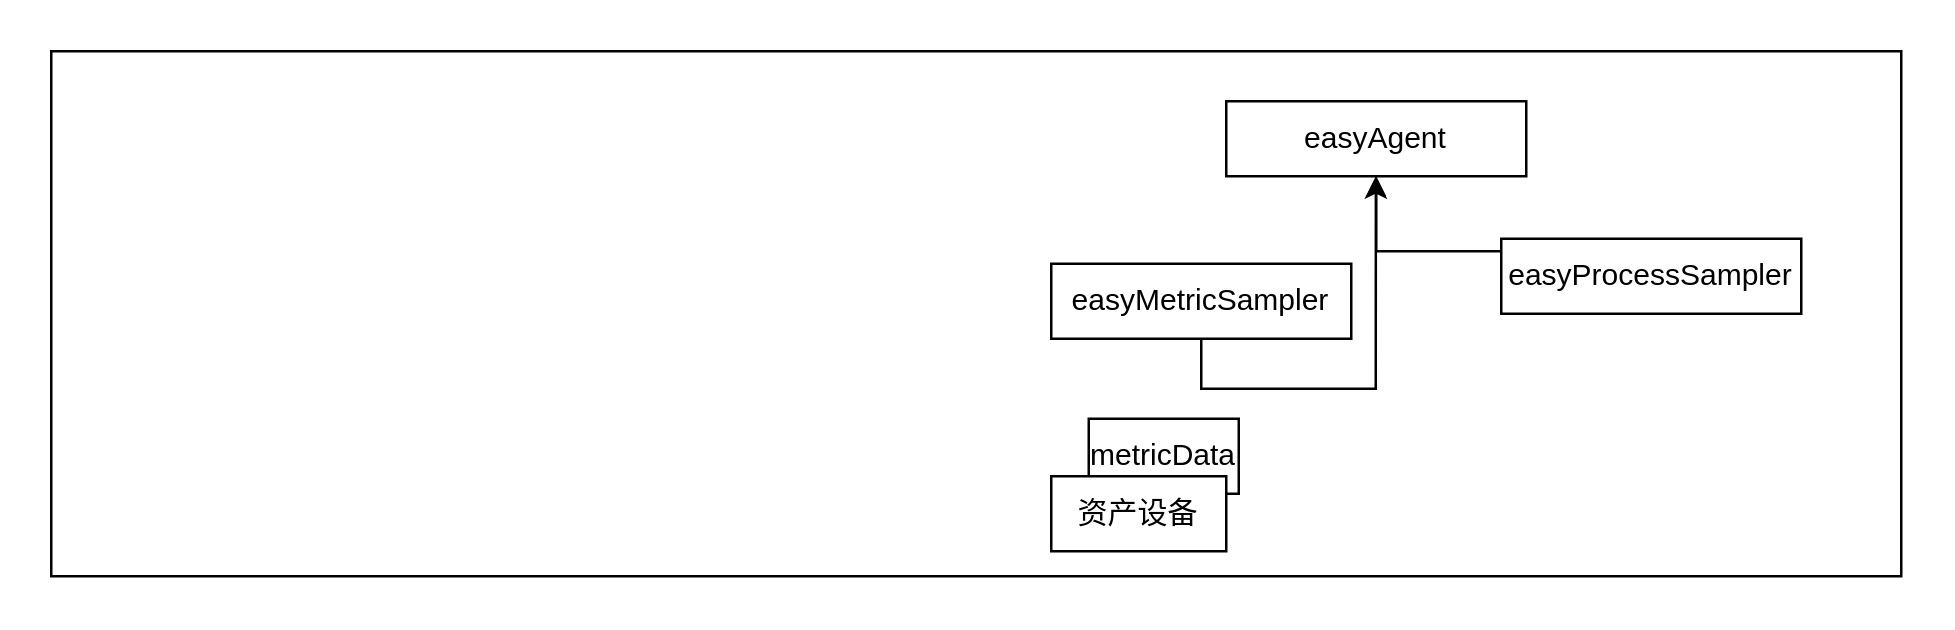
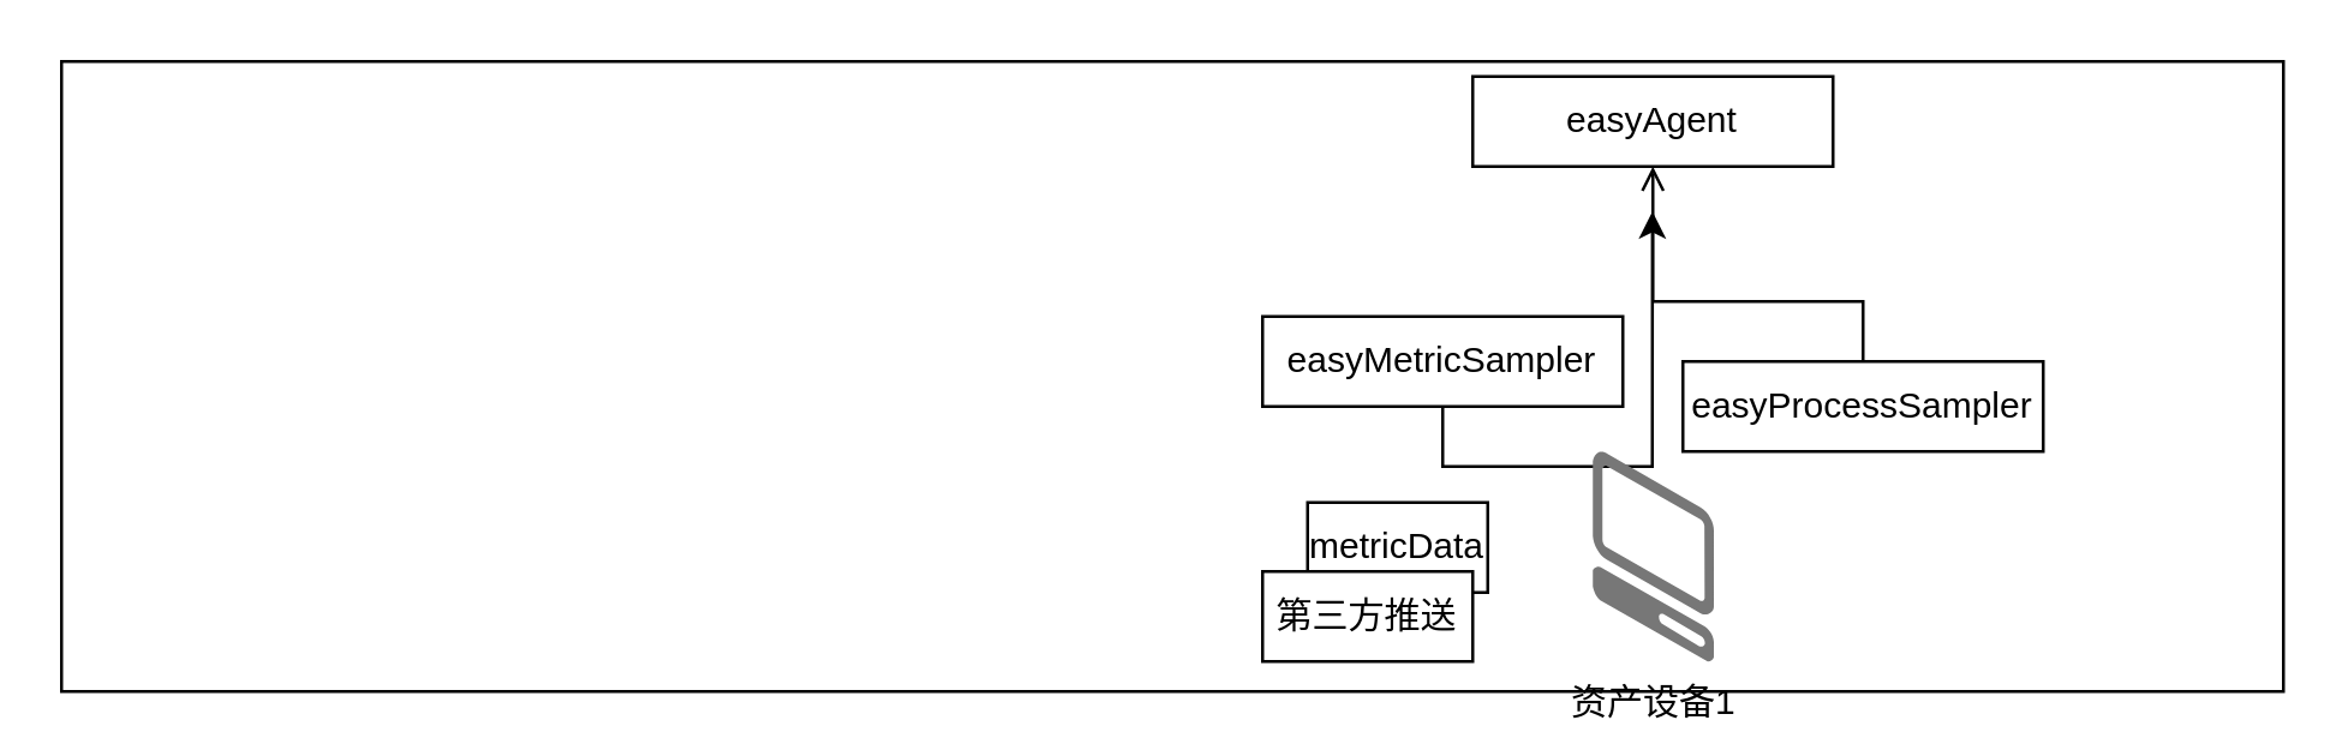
- <mxCell id="3" value="easyAgent" style="rounded=0;whiteSpace=wrap;html=1;" vertex="1" parent="1"><mxGeometry x="490" y="40" width="120" height="30" as="geometry" /></mxCell>
+ <mxCell id="3" value="easyAgent" style="rounded=0;whiteSpace=wrap;html=1;" vertex="1" parent="1"><mxGeometry x="490" y="25" width="120" height="30" as="geometry" /></mxCell>
- <mxCell id="7" value="easyProcessSampler" style="rounded=0;whiteSpace=wrap;html=1;" vertex="1" parent="1"><mxGeometry x="600" y="95" width="120" height="30" as="geometry" /></mxCell>
+ <mxCell id="7" value="easyProcessSampler" style="rounded=0;whiteSpace=wrap;html=1;" vertex="1" parent="1"><mxGeometry x="560" y="120" width="120" height="30" as="geometry" /></mxCell>
+ <mxCell id="8" value="资产设备1" style="verticalLabelPosition=bottom;html=1;verticalAlign=top;strokeWidth=1;align=center;outlineConnect=0;dashed=0;outlineConnect=0;shape=mxgraph.aws3d.client;aspect=fixed;strokeColor=none;fillColor=#777777;rounded=0;fontFamily=Helvetica;fontSize=12;fontColor=default;" vertex="1" parent="1"><mxGeometry x="530" y="150" width="40.38" height="70" as="geometry" /></mxCell>
- <mxCell id="10" value="资产设备" style="rounded=0;whiteSpace=wrap;html=1;" vertex="1" parent="1"><mxGeometry x="420" y="190" width="70" height="30" as="geometry" /></mxCell>
+ <mxCell id="10" value="第三方推送" style="rounded=0;whiteSpace=wrap;html=1;" vertex="1" parent="1"><mxGeometry x="420" y="190" width="70" height="30" as="geometry" /></mxCell>
